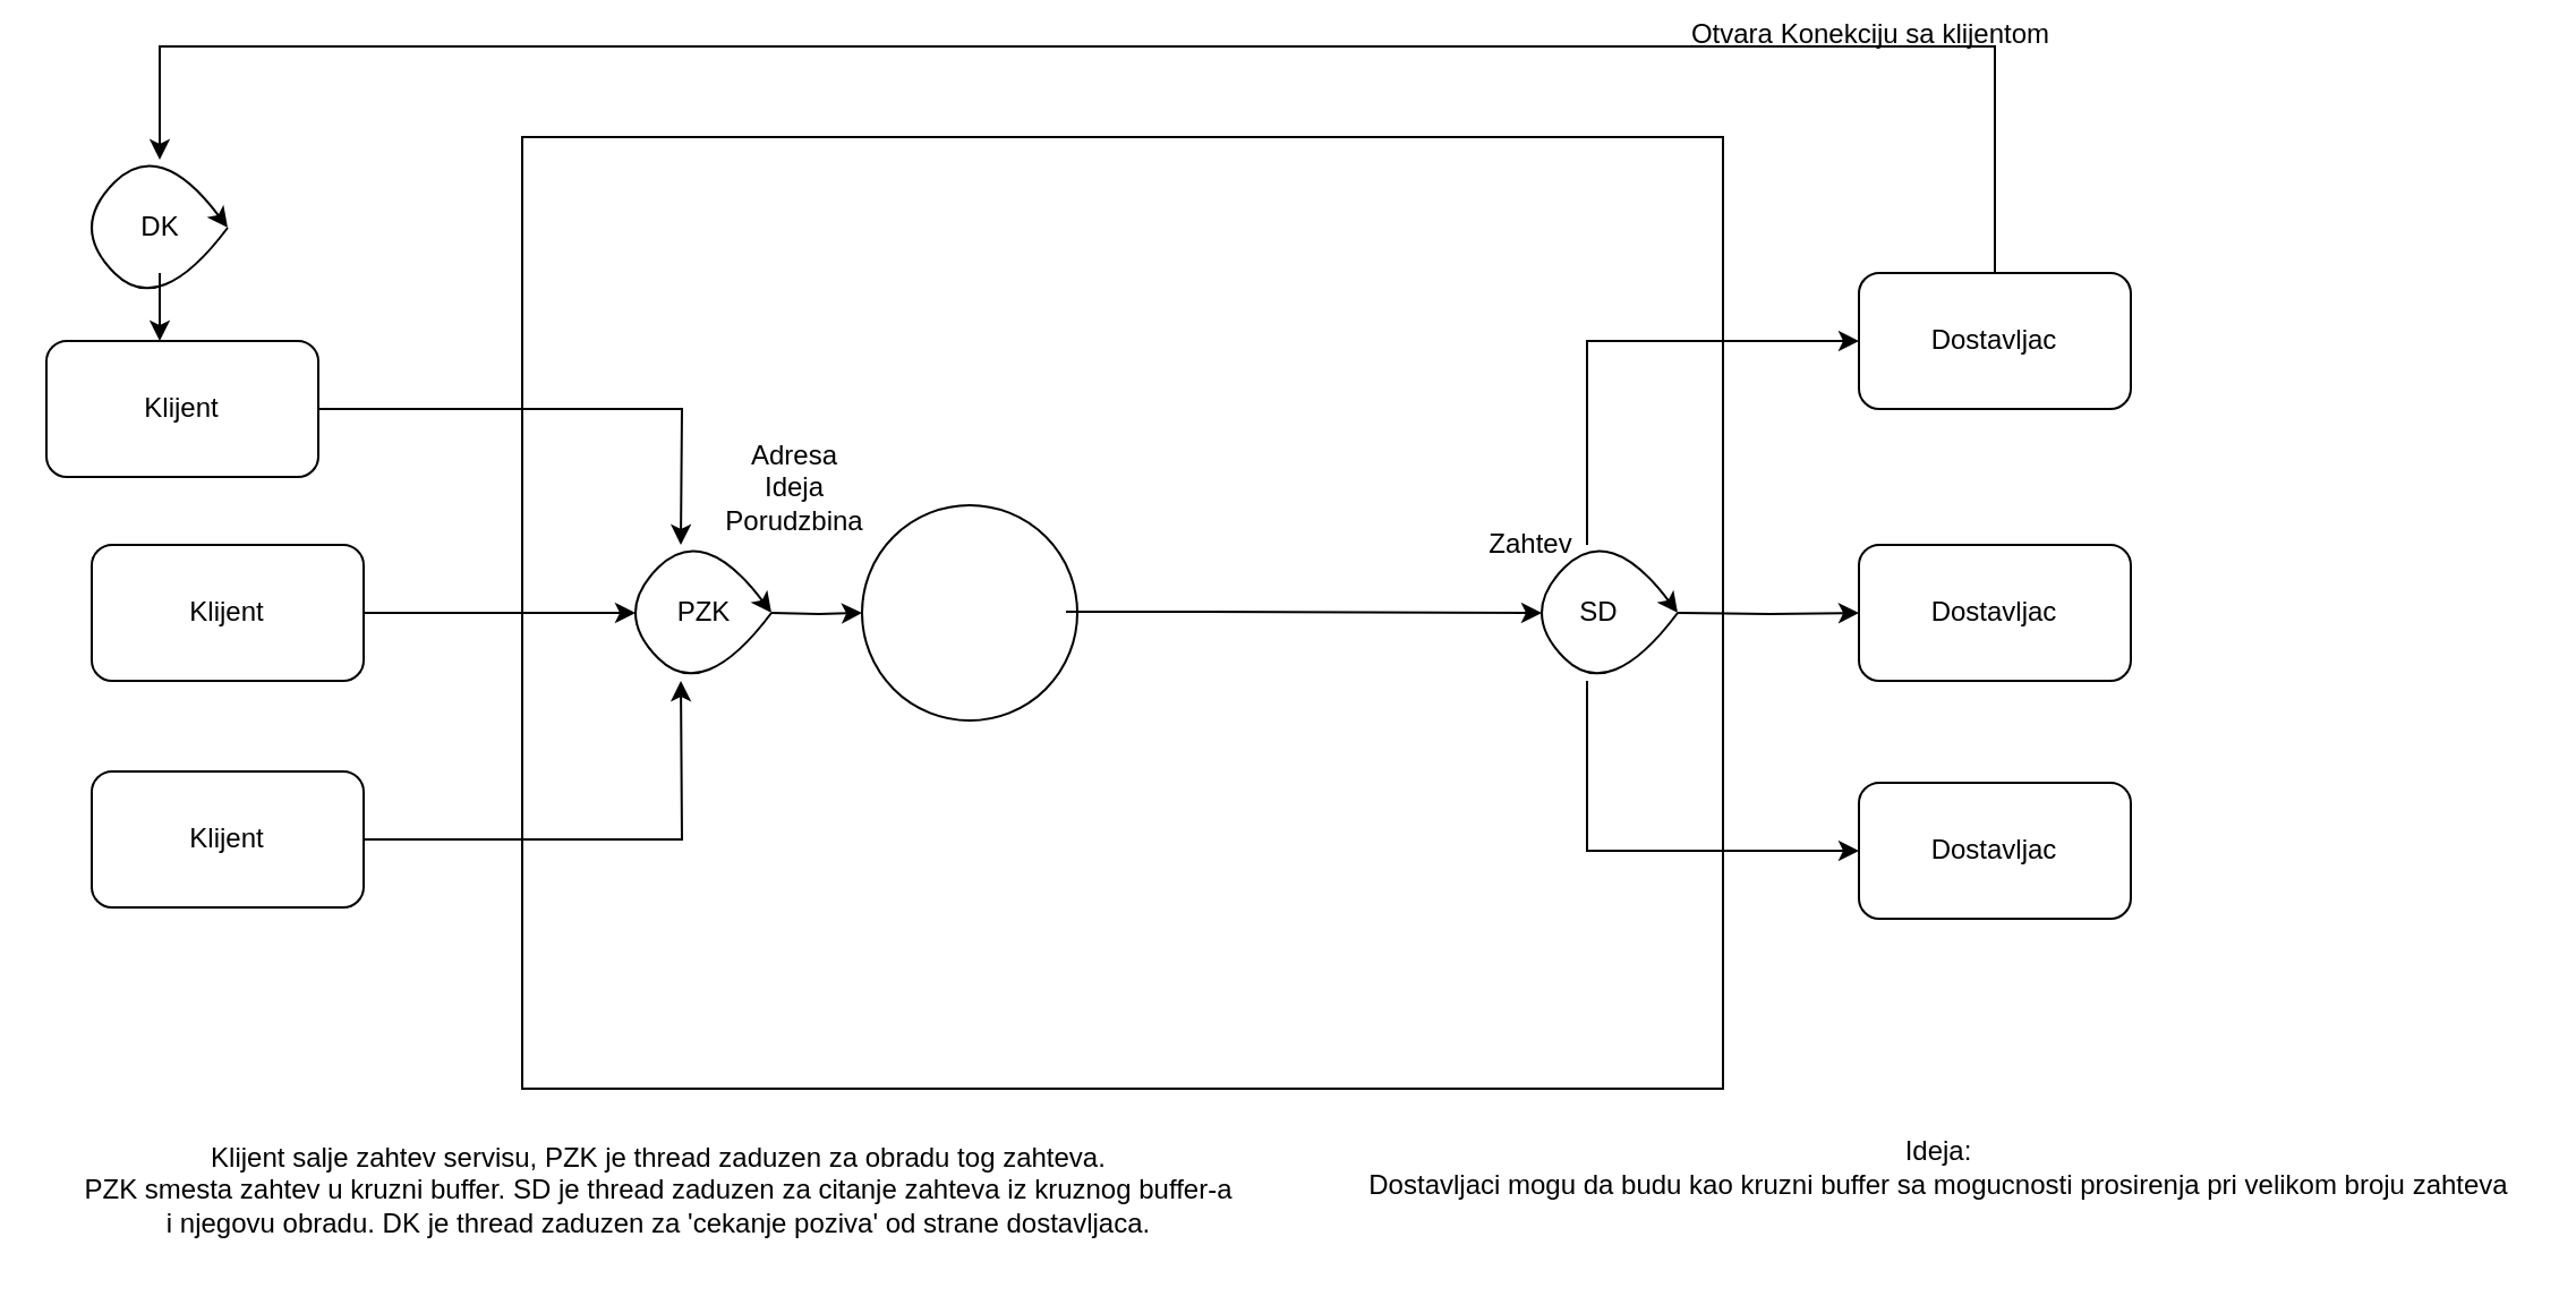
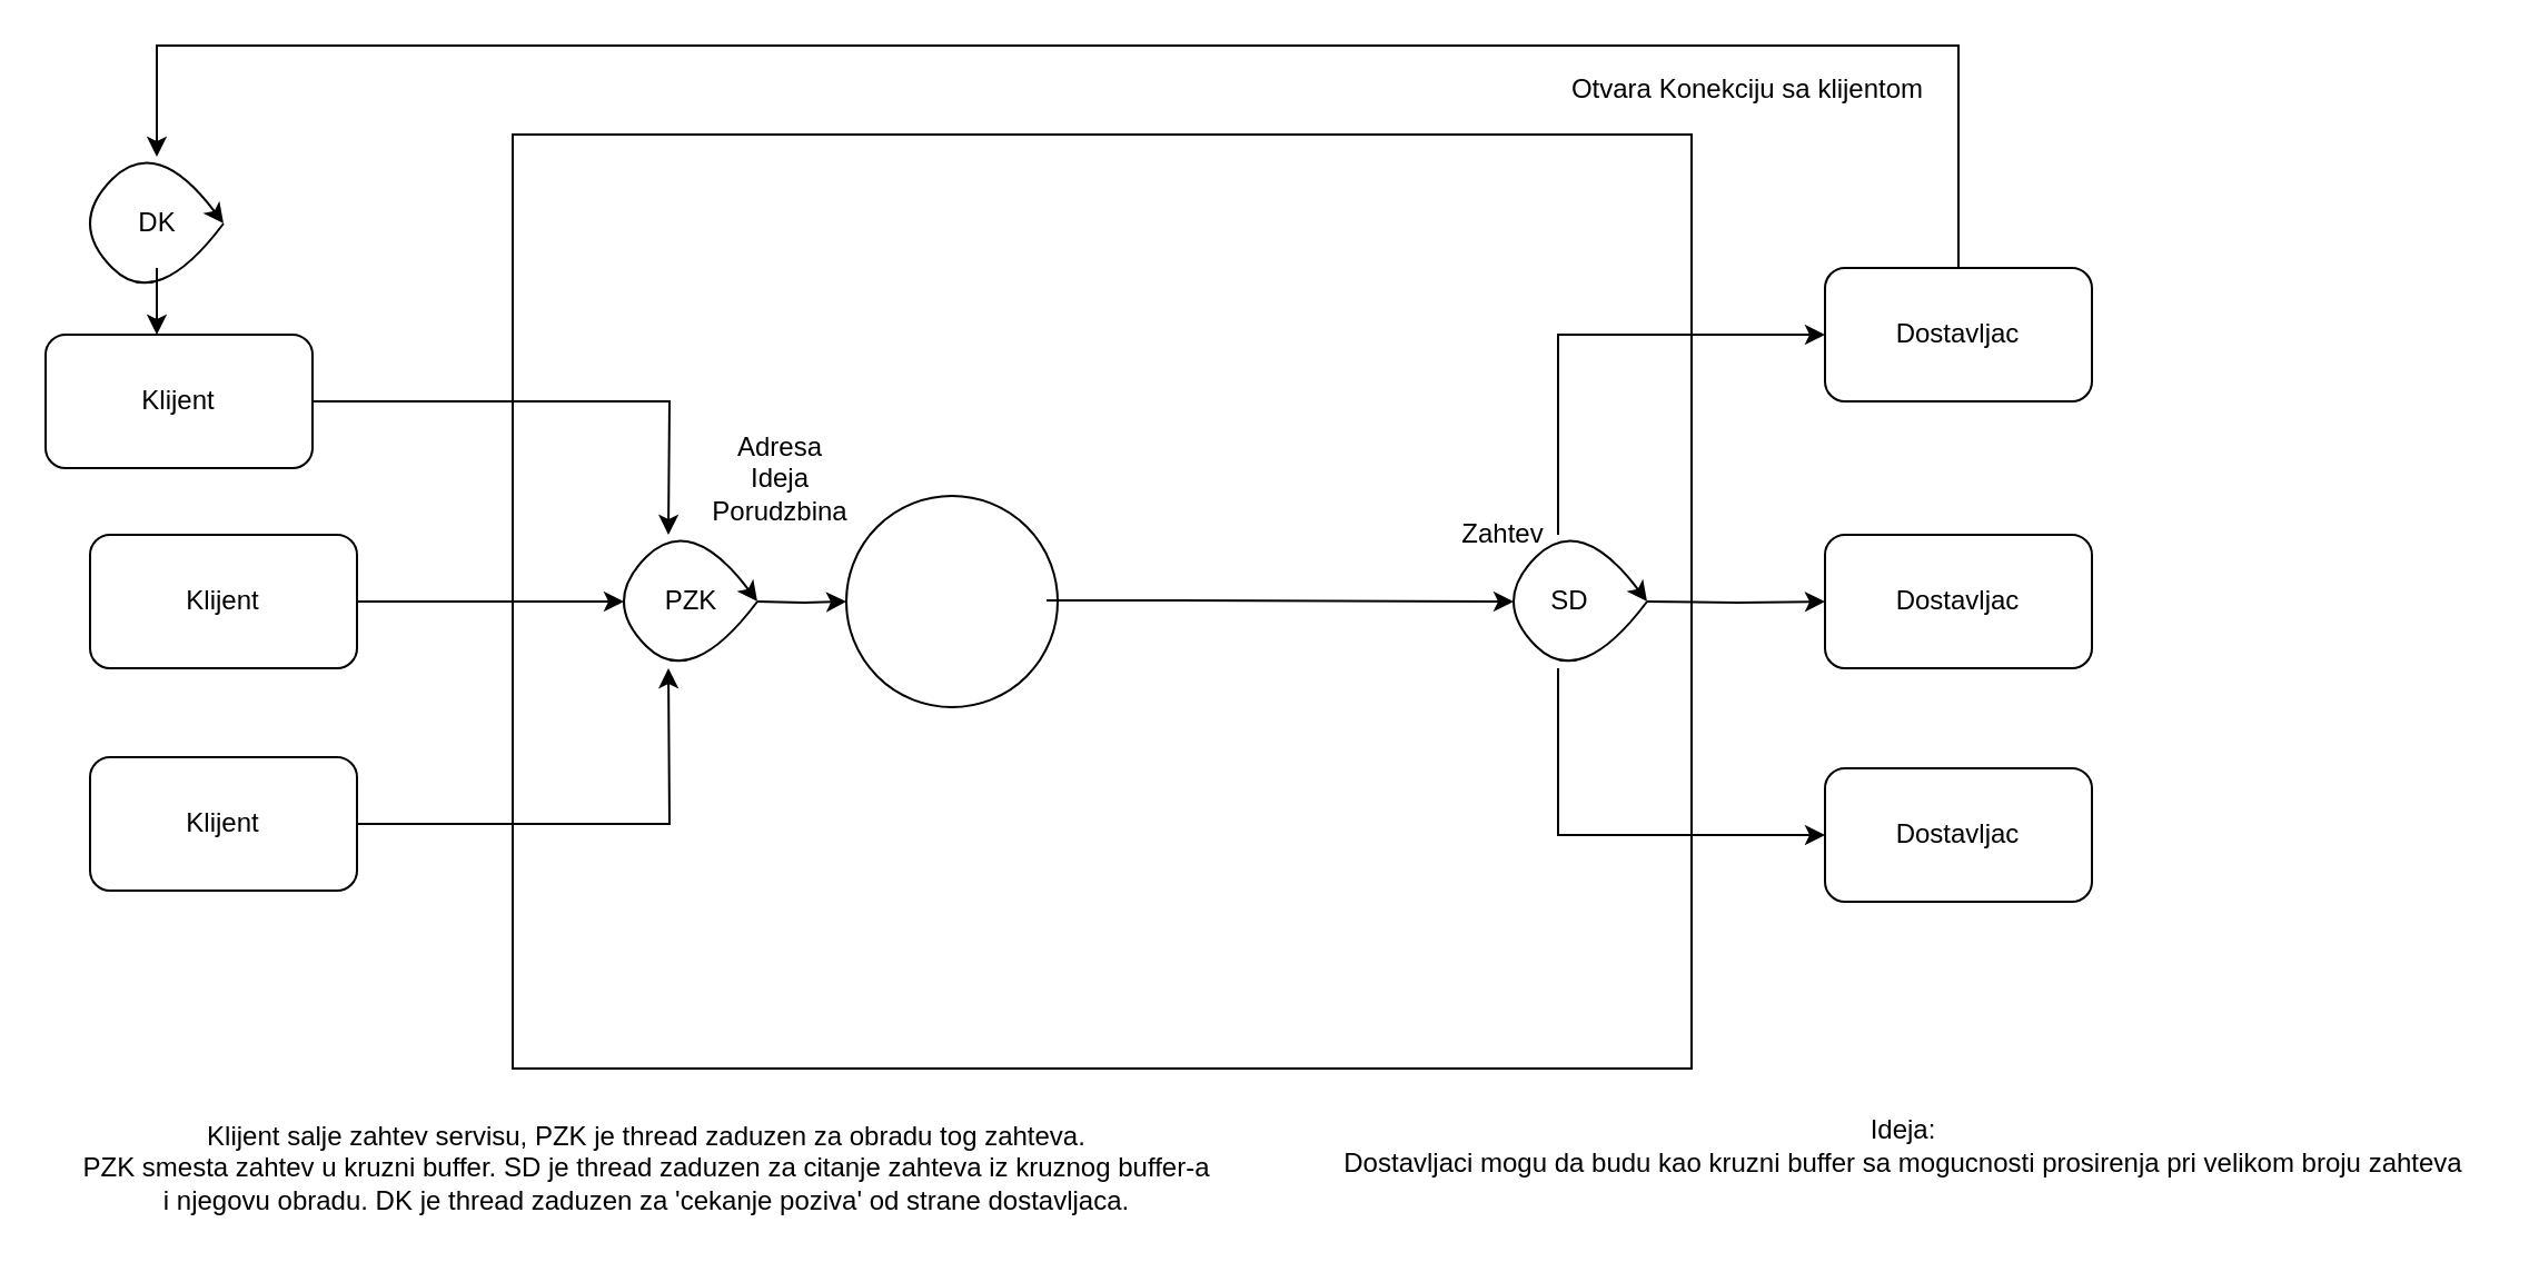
- <mxCell id="22" value="Otvara Konekciju sa klijentom" style="text;html=1;align=center;verticalAlign=middle;resizable=0;points=[];autosize=1;strokeColor=none;fillColor=none;" vertex="1" parent="1"><mxGeometry x="740" y="5" width="170" height="20" as="geometry" /></mxCell>
+ <mxCell id="22" value="Otvara Konekciju sa klijentom" style="text;html=1;align=center;verticalAlign=middle;resizable=0;points=[];autosize=1;strokeColor=none;fillColor=none;" vertex="1" parent="1"><mxGeometry x="700" y="30" width="170" height="20" as="geometry" /></mxCell>
